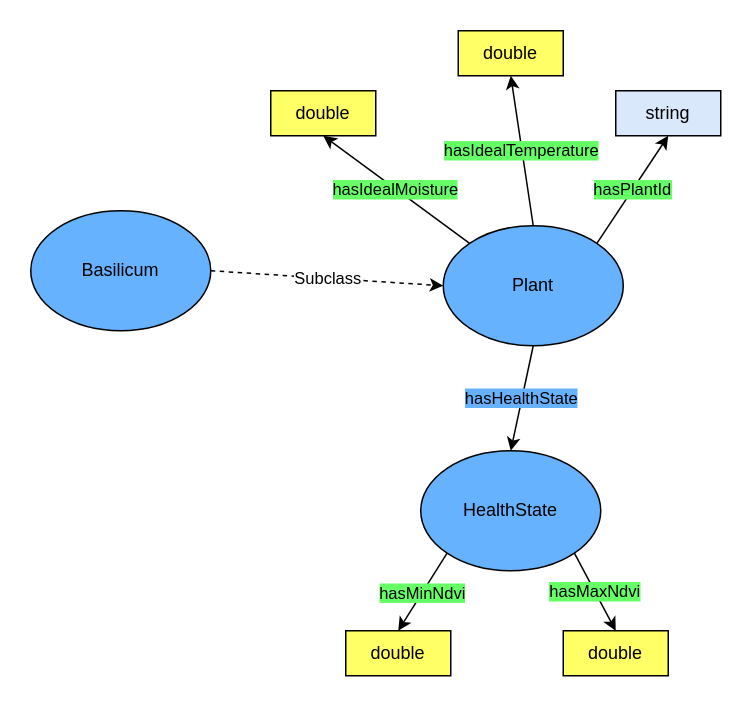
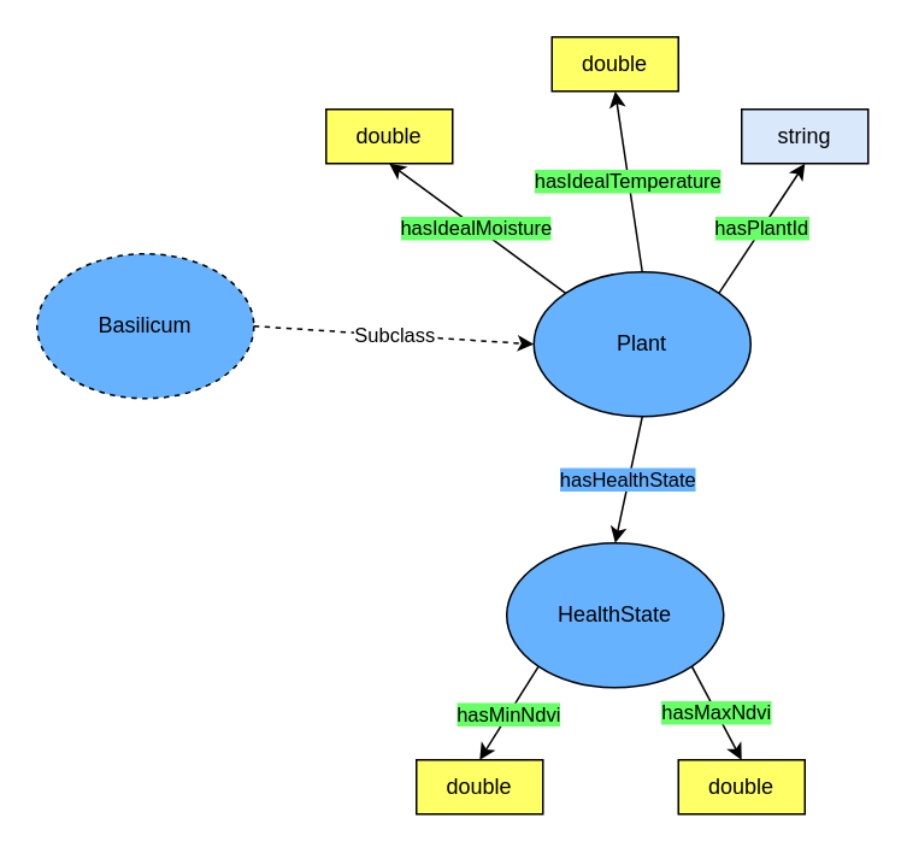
- <mxCell id="3" value="Basilicum" style="ellipse;whiteSpace=wrap;html=1;fillColor=#66B2FF;" parent="1" vertex="1"><mxGeometry x="20" y="140" width="120" height="80" as="geometry" /></mxCell>
+ <mxCell id="3" value="Basilicum" style="ellipse;whiteSpace=wrap;html=1;fillColor=#66B2FF;dashed=1;" parent="1" vertex="1"><mxGeometry x="20" y="140" width="120" height="80" as="geometry" /></mxCell>
